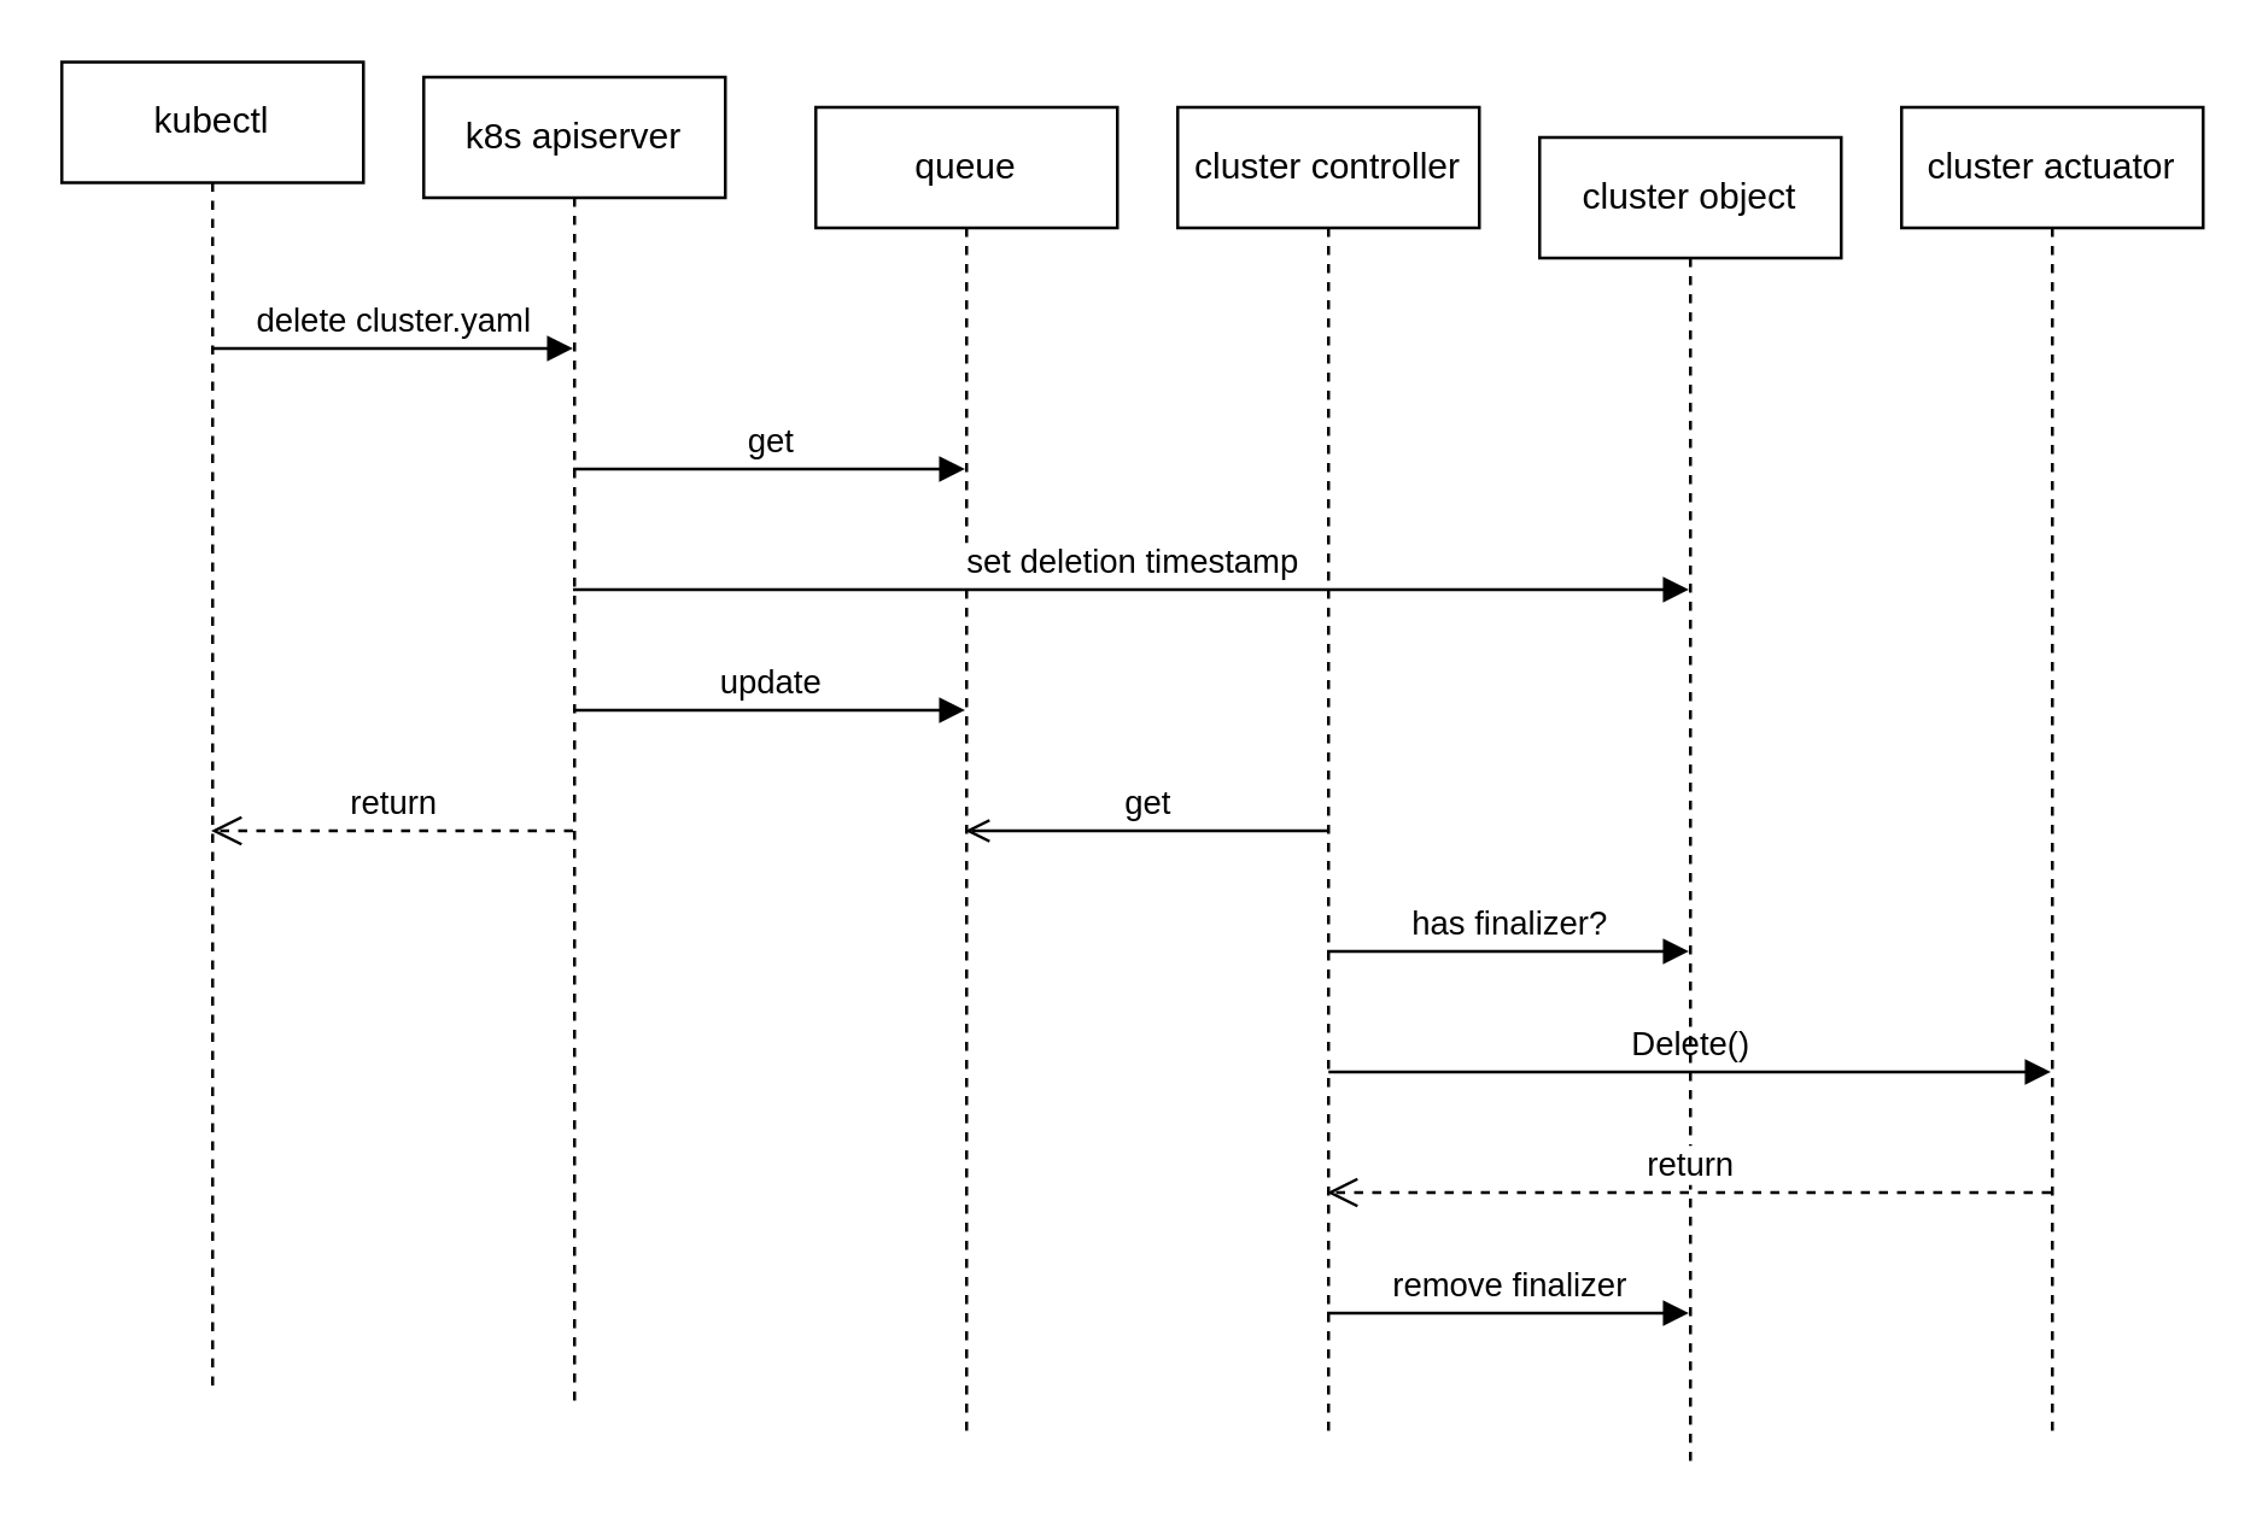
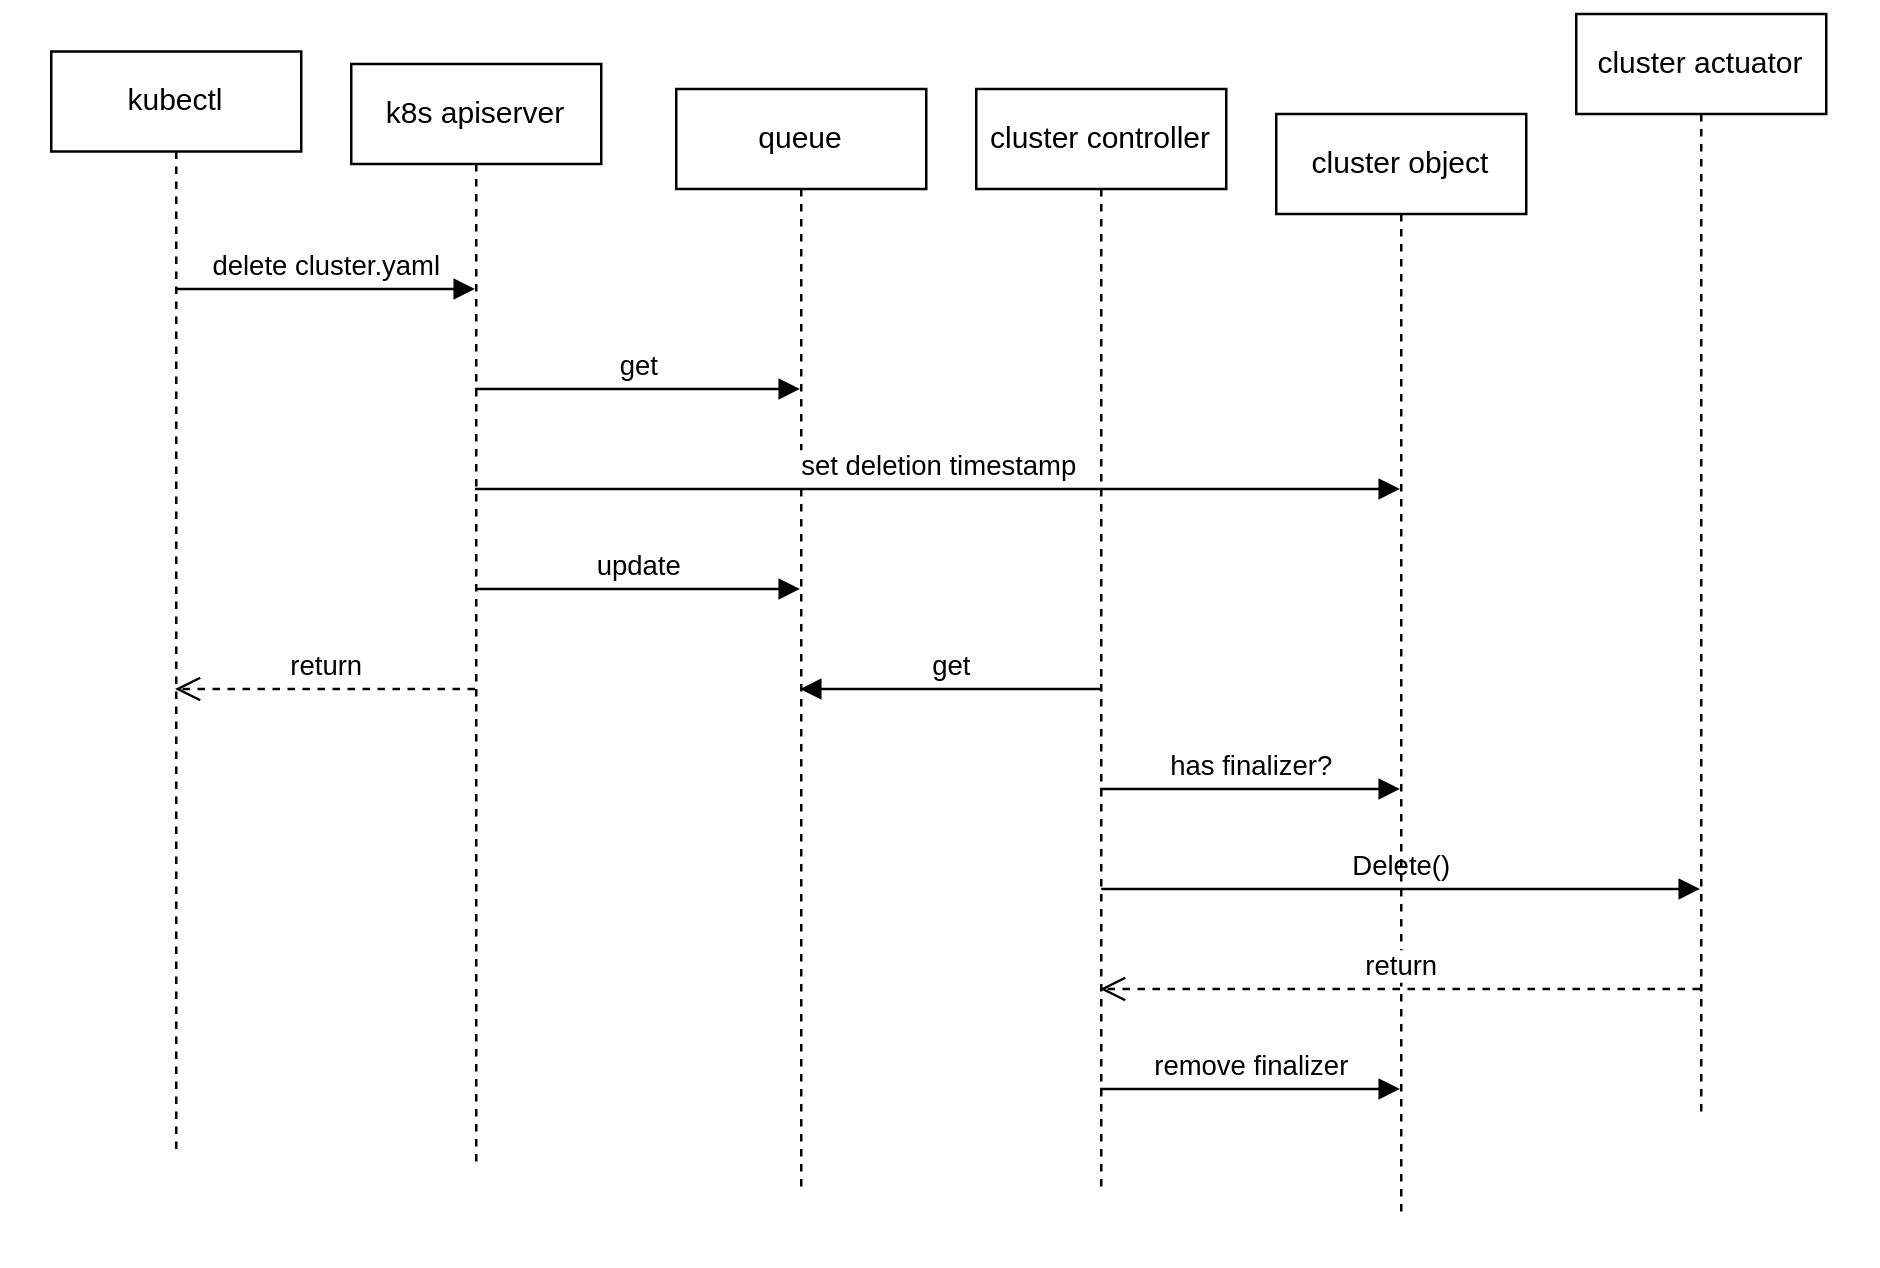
- <mxCell id="7" value="cluster actuator" style="shape=umlLifeline;perimeter=lifelinePerimeter;whiteSpace=wrap;html=1;container=1;collapsible=0;recursiveResize=0;outlineConnect=0;" parent="1" vertex="1"><mxGeometry x="630" y="35" width="100" height="440" as="geometry" /></mxCell>
+ <mxCell id="7" value="cluster actuator" style="shape=umlLifeline;perimeter=lifelinePerimeter;whiteSpace=wrap;html=1;container=1;collapsible=0;recursiveResize=0;outlineConnect=0;" parent="1" vertex="1"><mxGeometry x="630" y="5" width="100" height="440" as="geometry" /></mxCell>
- <mxCell id="15" value="get" style="html=1;verticalAlign=bottom;endArrow=open;" parent="1" source="4" target="10" edge="1"><mxGeometry width="80" relative="1" as="geometry"><mxPoint x="280" y="275" as="sourcePoint" /><mxPoint x="380" y="305" as="targetPoint" /><Array as="points"><mxPoint x="380" y="275" /></Array></mxGeometry></mxCell>
+ <mxCell id="15" value="get" style="html=1;verticalAlign=bottom;endArrow=block;" parent="1" source="4" target="10" edge="1"><mxGeometry width="80" relative="1" as="geometry"><mxPoint x="280" y="275" as="sourcePoint" /><mxPoint x="380" y="305" as="targetPoint" /><Array as="points"><mxPoint x="380" y="275" /></Array></mxGeometry></mxCell>
